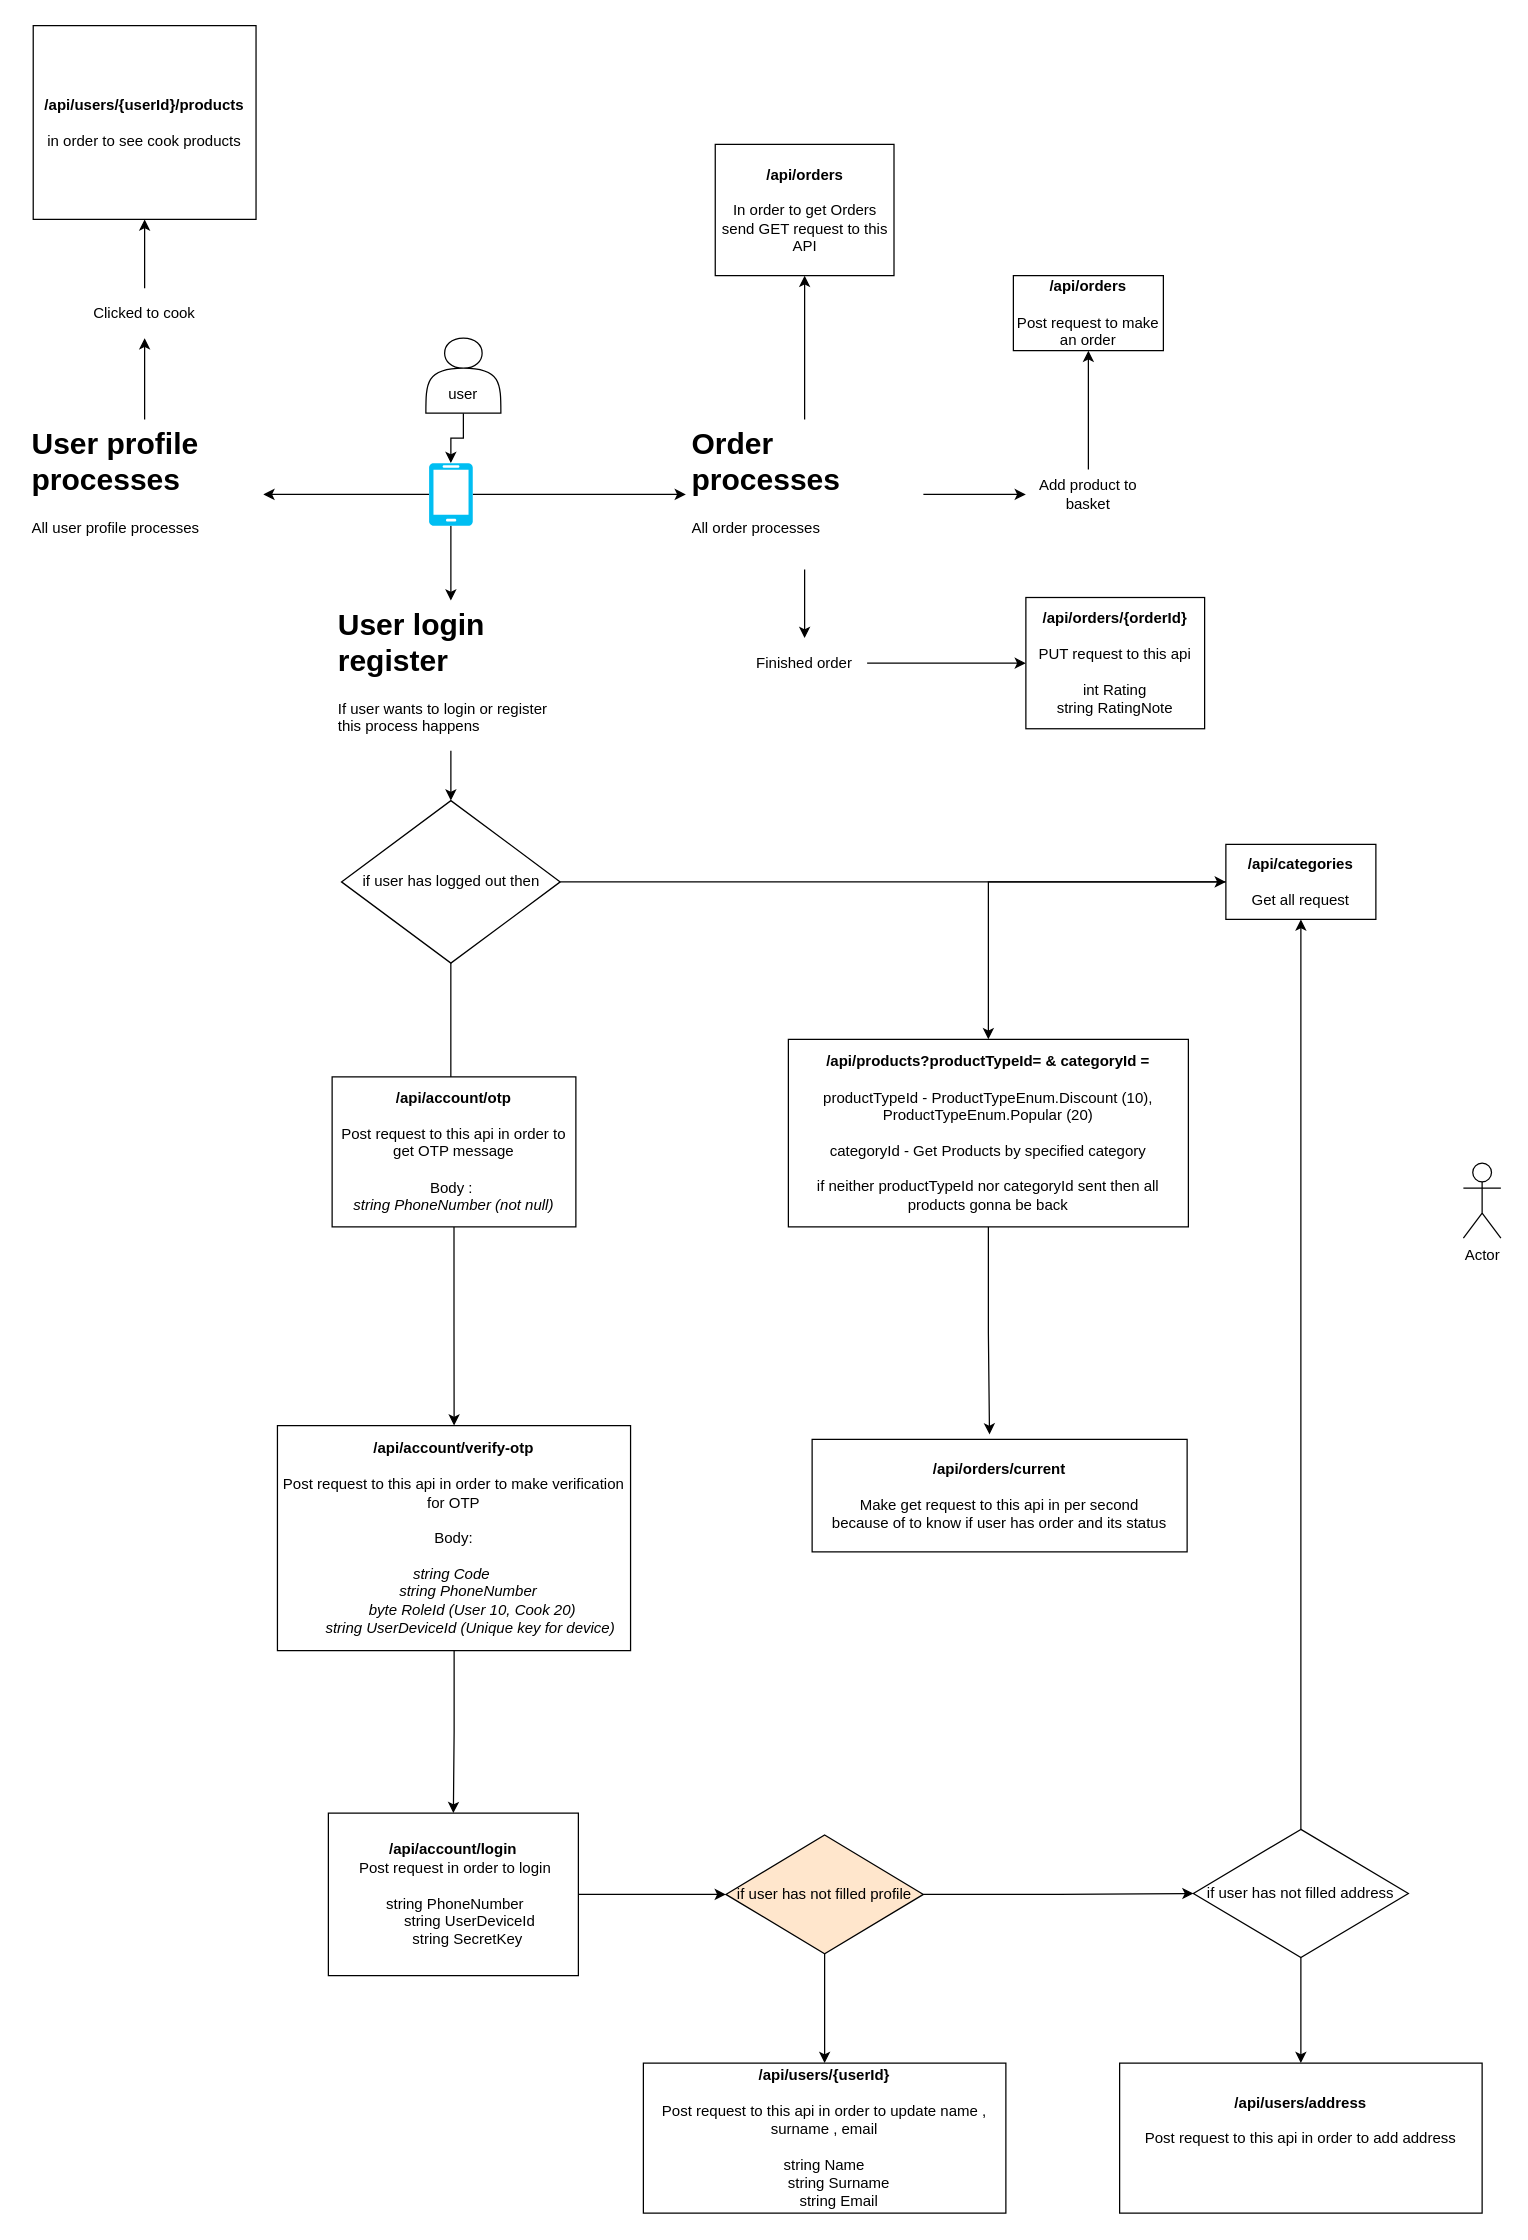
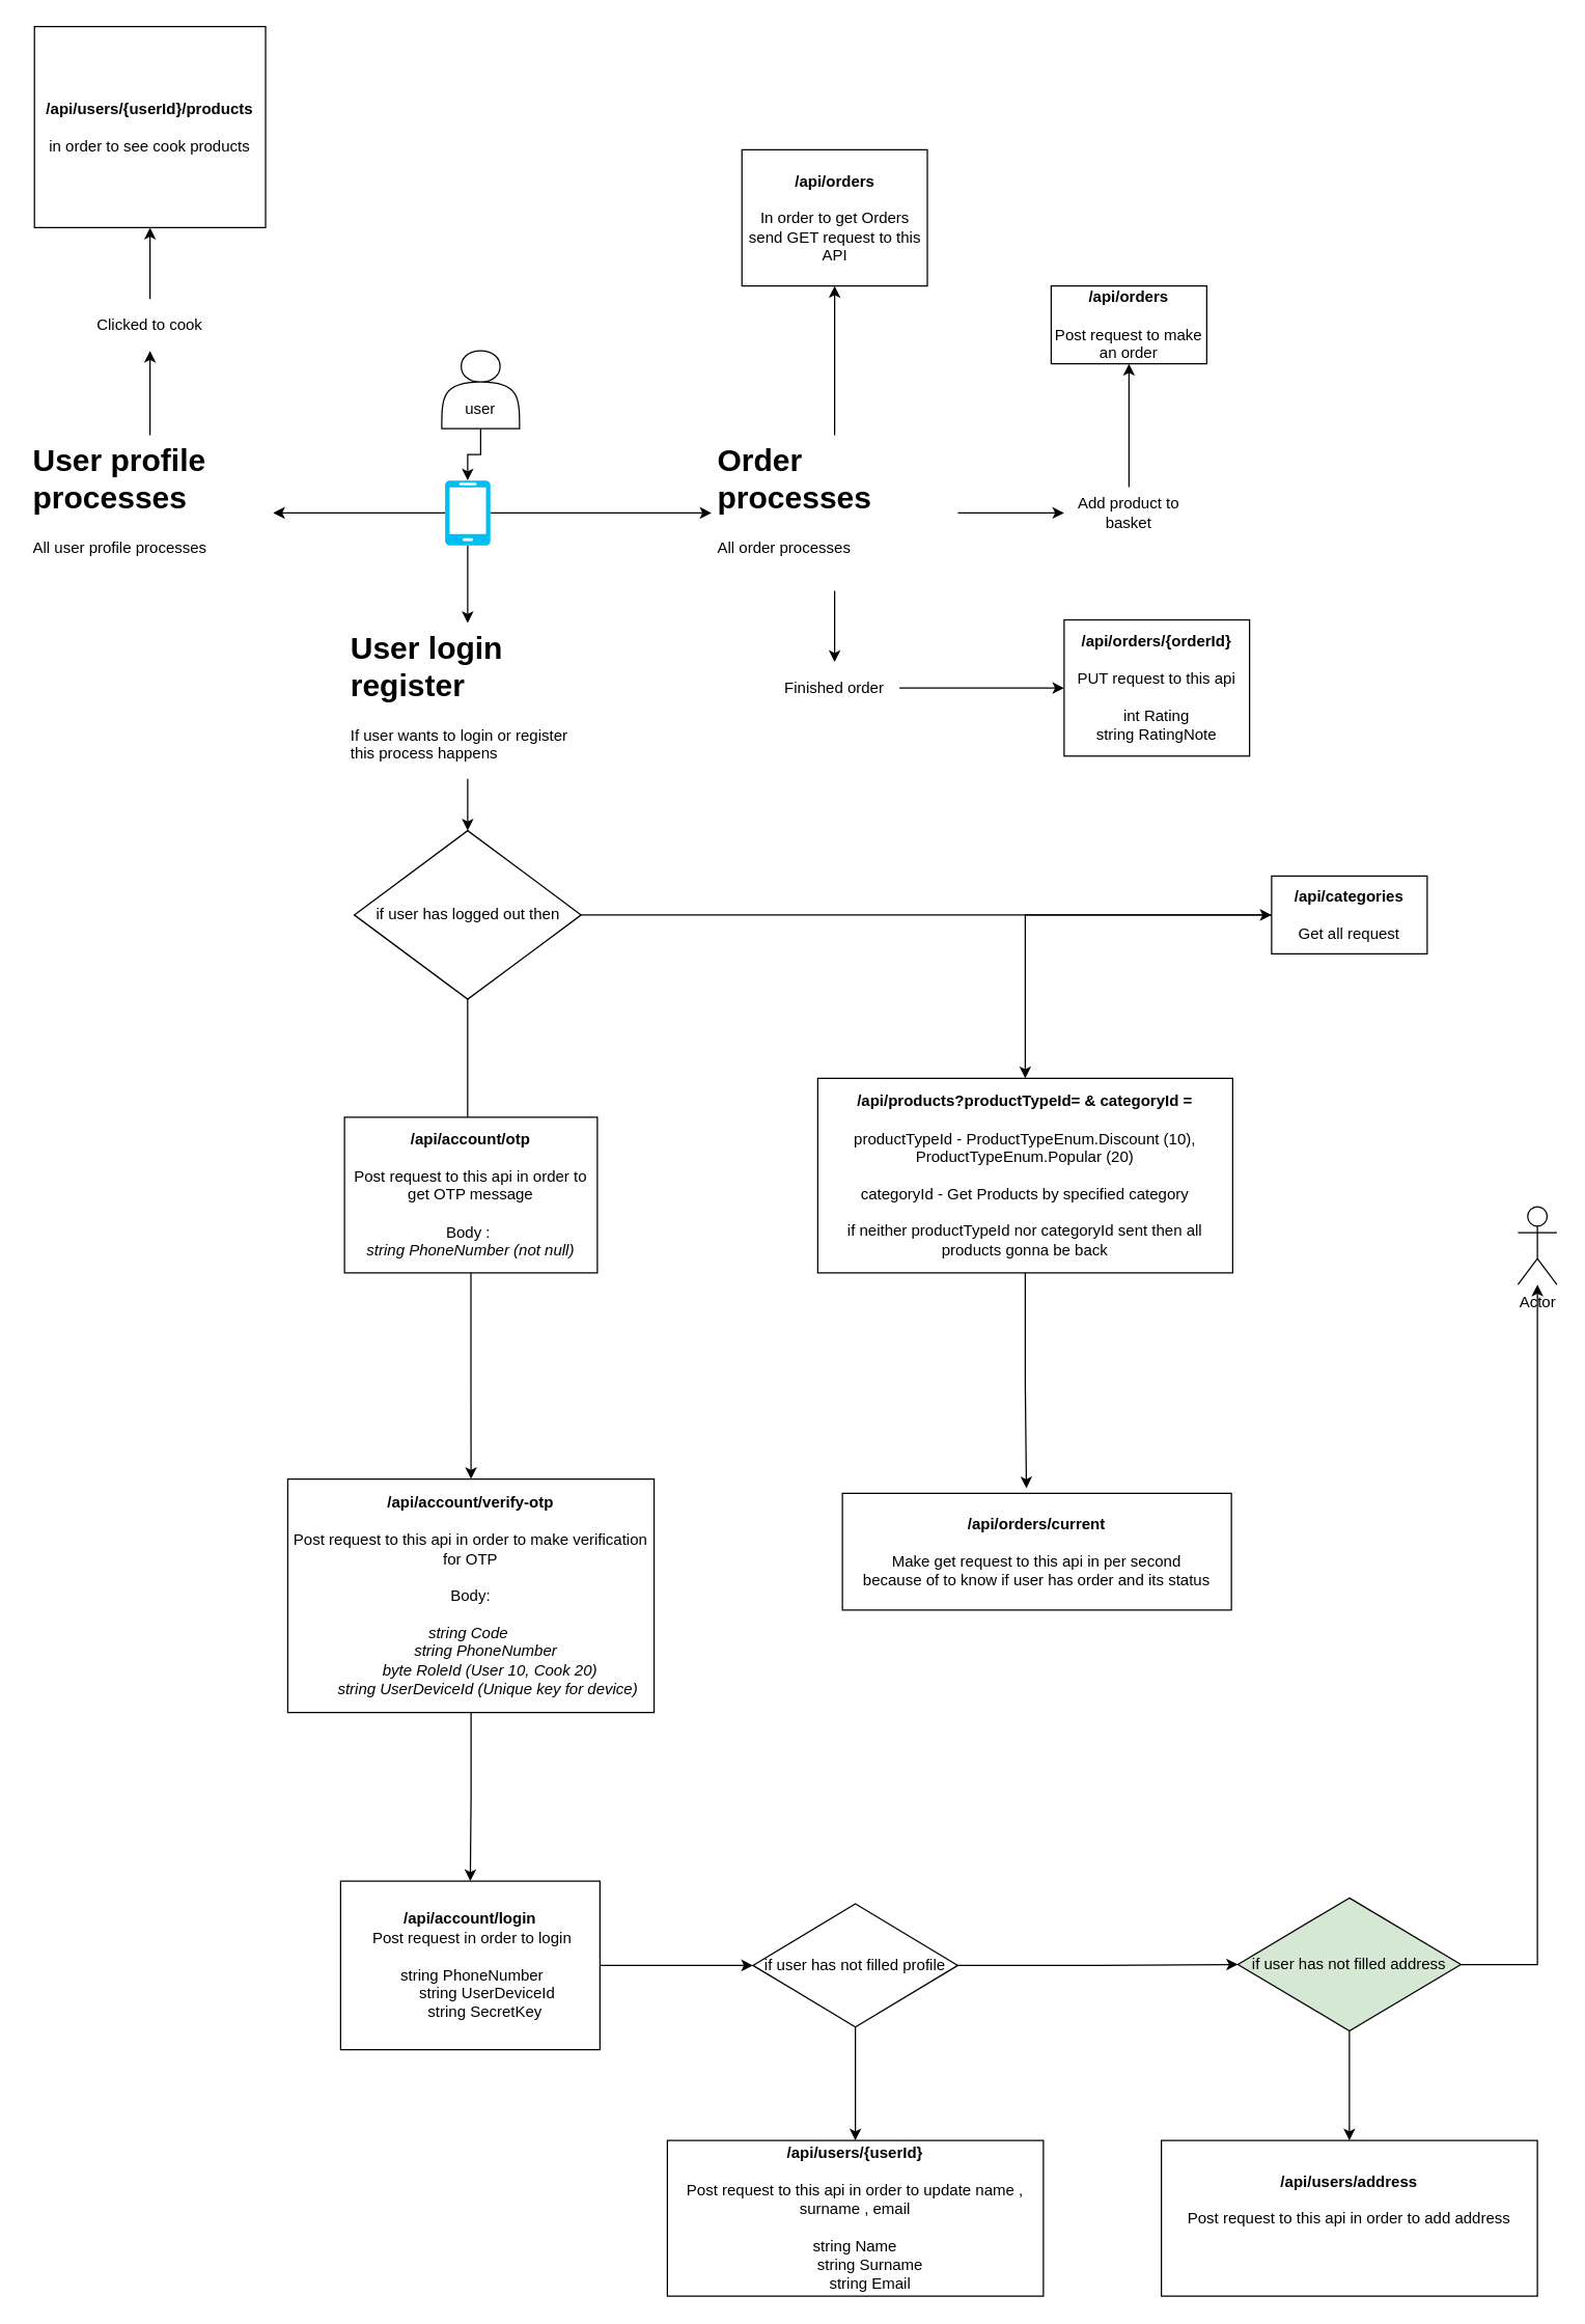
- <mxCell id="31" style="edgeStyle=orthogonalEdgeStyle;rounded=0;orthogonalLoop=1;jettySize=auto;html=1;" parent="1" source="32" target="13" edge="1"><mxGeometry relative="1" as="geometry"><mxPoint x="1090" y="1000" as="targetPoint" /></mxGeometry></mxCell>
+ <mxCell id="31" style="edgeStyle=orthogonalEdgeStyle;rounded=0;orthogonalLoop=1;jettySize=auto;html=1;" parent="1" source="32" target="4" edge="1"><mxGeometry relative="1" as="geometry"><mxPoint x="1090" y="1000" as="targetPoint" /></mxGeometry></mxCell>
- <mxCell id="32" value="if user has not filled address" style="rhombus;whiteSpace=wrap;html=1;rounded=0;" parent="1" vertex="1"><mxGeometry x="954" y="1463" width="172" height="102.5" as="geometry" /></mxCell>
+ <mxCell id="32" value="if user has not filled address" style="rhombus;whiteSpace=wrap;html=1;rounded=0;fillColor=#d5e8d4;" parent="1" vertex="1"><mxGeometry x="954" y="1463" width="172" height="102.5" as="geometry" /></mxCell>
- <mxCell id="29" value="if user has not filled profile" style="rhombus;whiteSpace=wrap;html=1;rounded=0;fillColor=#ffe6cc;" parent="1" vertex="1"><mxGeometry x="580" y="1467.5" width="158" height="95" as="geometry" /></mxCell>
+ <mxCell id="29" value="if user has not filled profile" style="rhombus;whiteSpace=wrap;html=1;rounded=0;" parent="1" vertex="1"><mxGeometry x="580" y="1467.5" width="158" height="95" as="geometry" /></mxCell>
